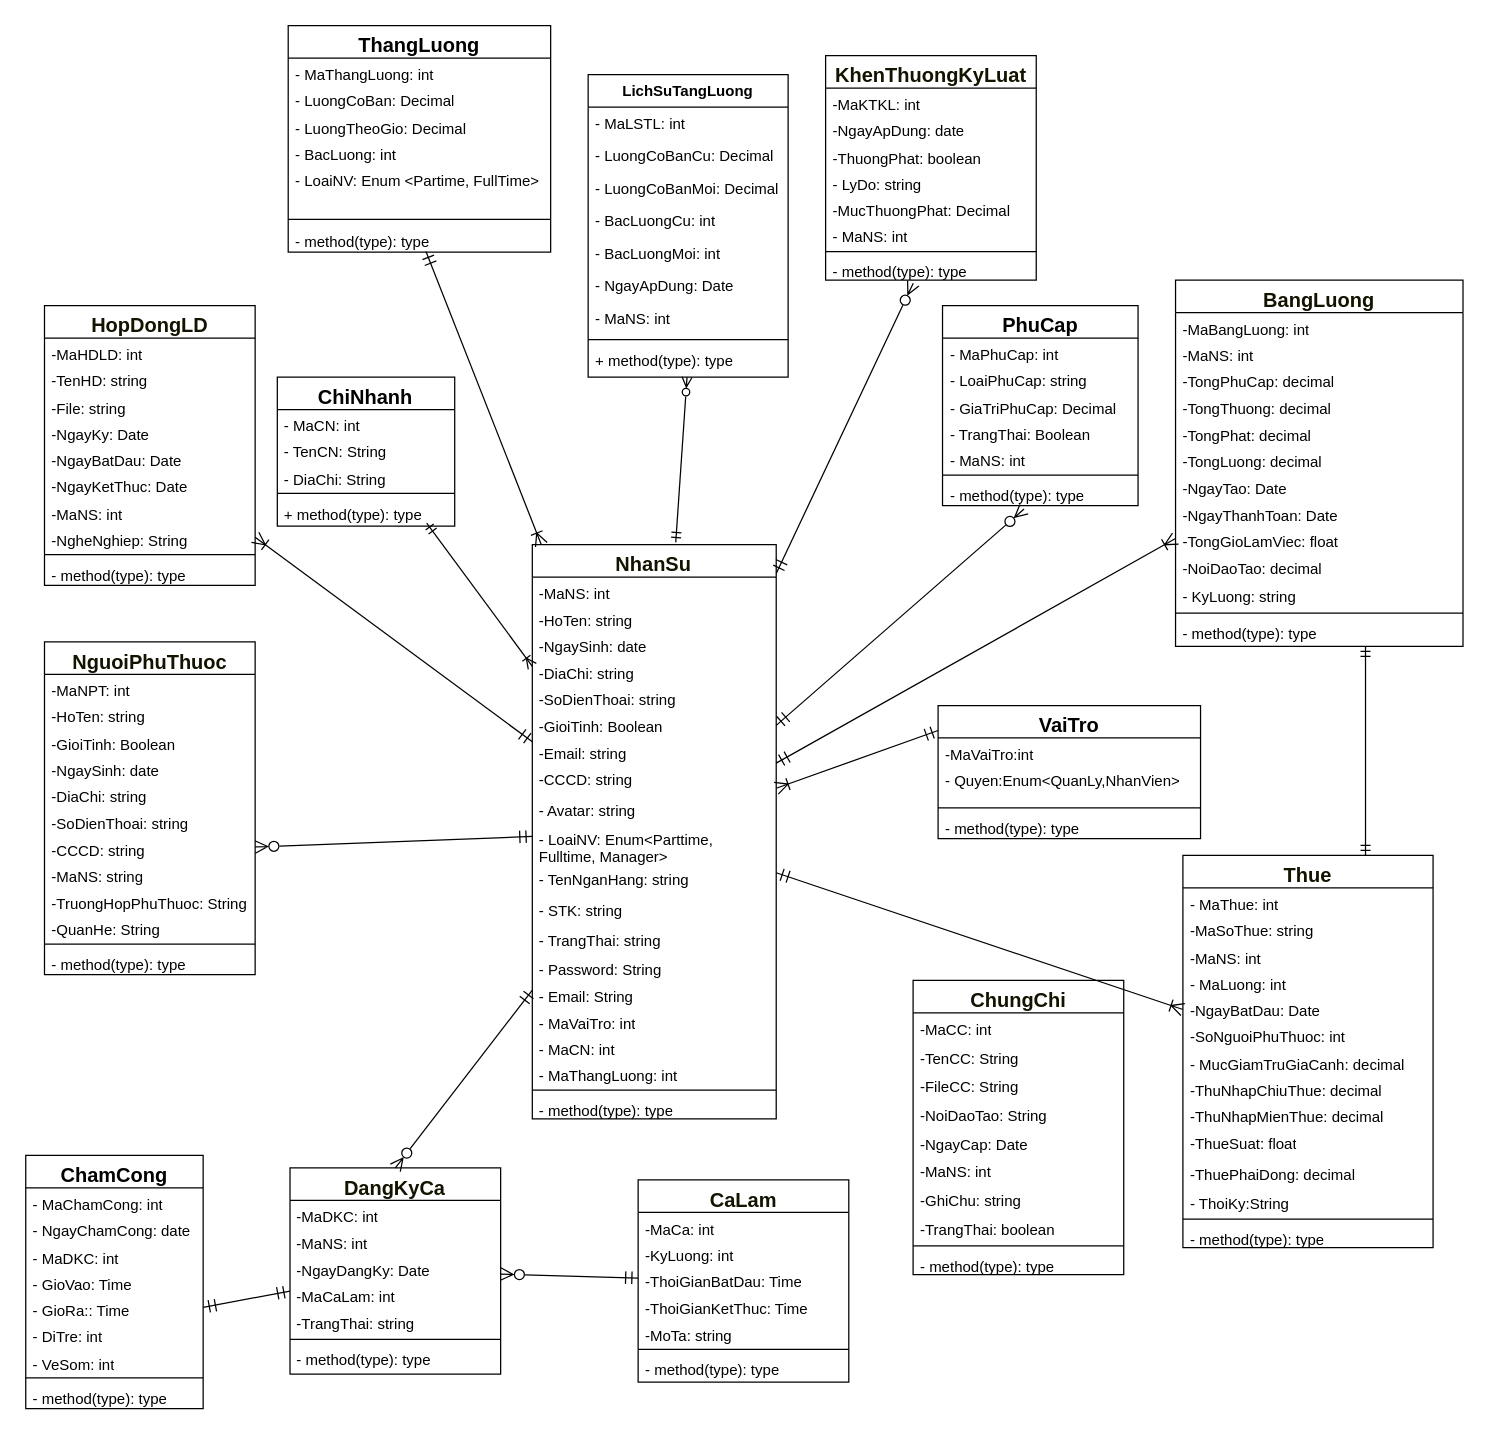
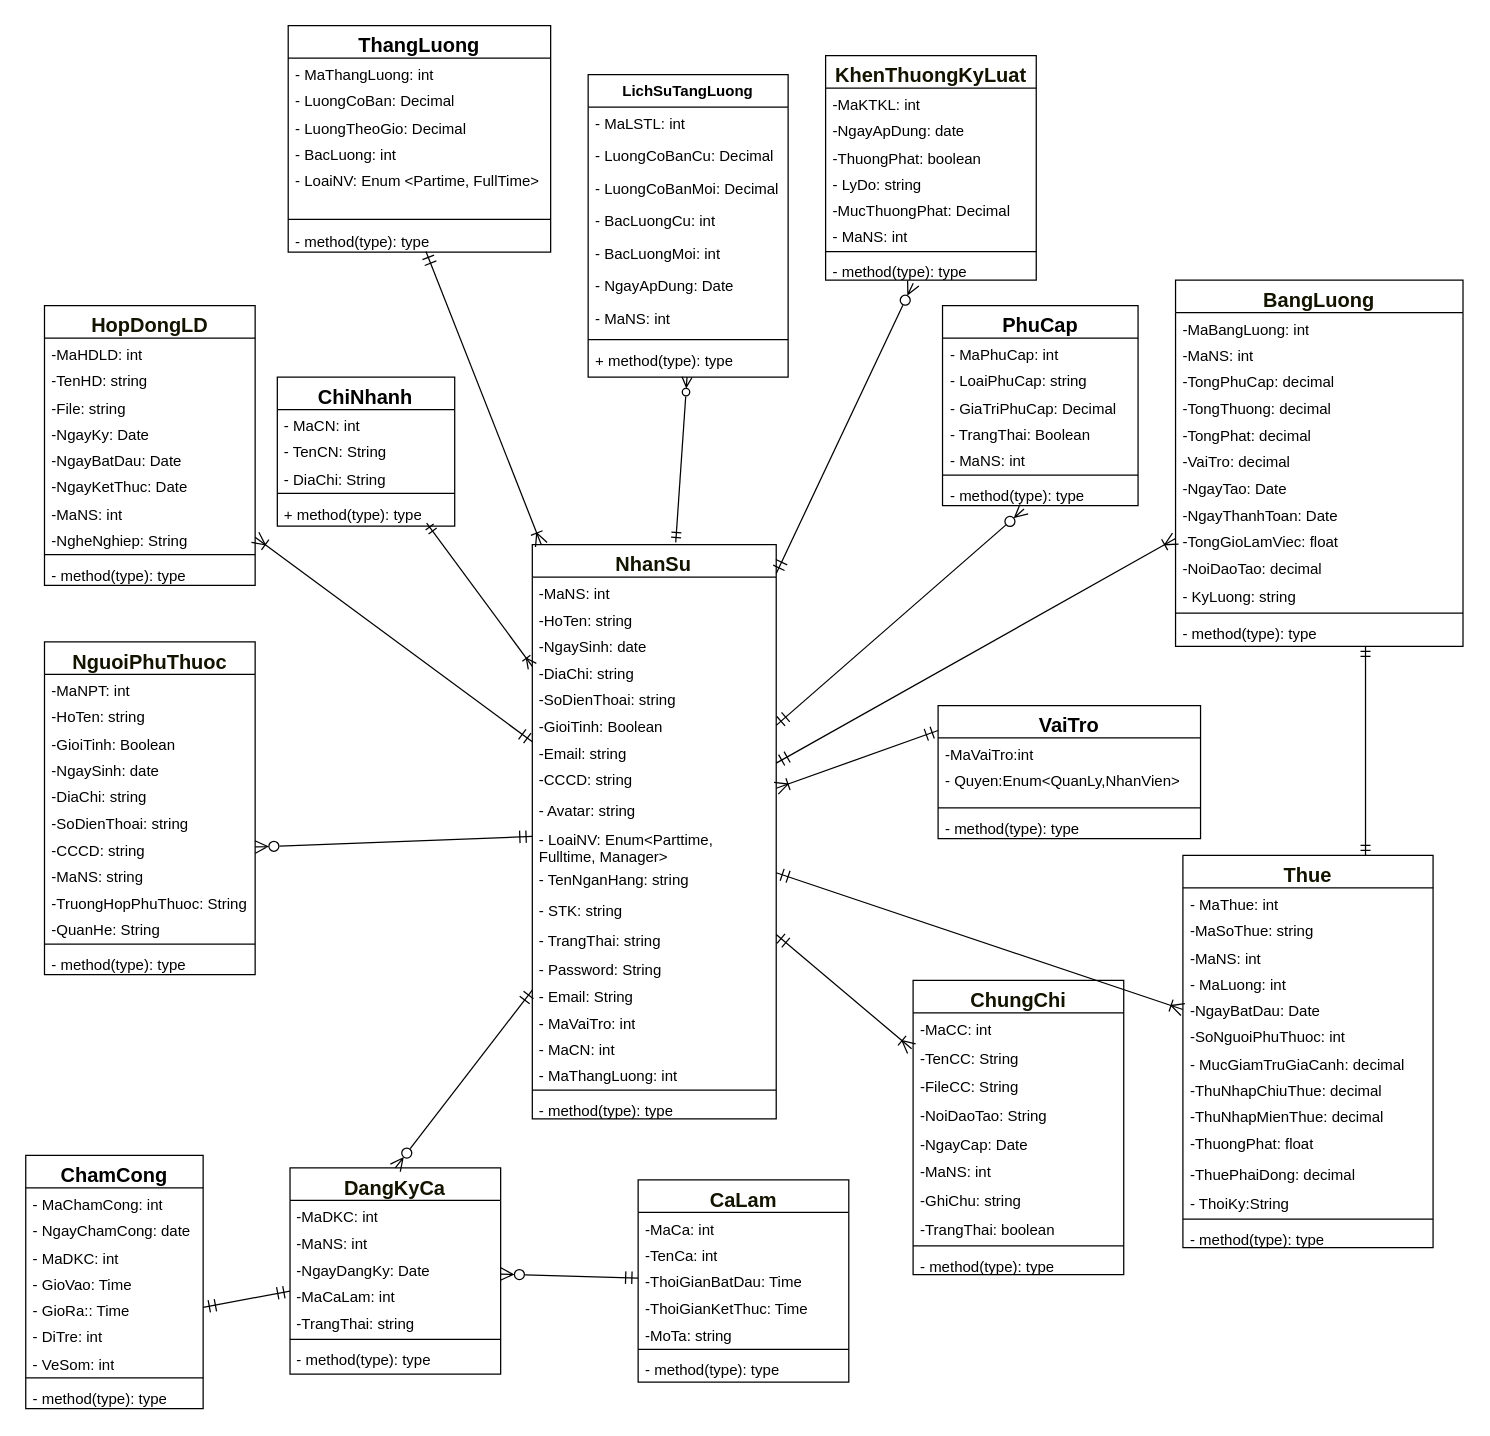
- <mxCell id="120" value="-TongLuong: decimal" style="text;strokeColor=none;fillColor=none;align=left;verticalAlign=top;spacingLeft=4;spacingRight=4;overflow=hidden;rotatable=0;points=[[0,0.5],[1,0.5]];portConstraint=eastwest;whiteSpace=wrap;html=1;" parent="114" vertex="1"><mxGeometry y="132.298" width="230" height="21.26" as="geometry" /></mxCell>
+ <mxCell id="120" value="-VaiTro: decimal" style="text;strokeColor=none;fillColor=none;align=left;verticalAlign=top;spacingLeft=4;spacingRight=4;overflow=hidden;rotatable=0;points=[[0,0.5],[1,0.5]];portConstraint=eastwest;whiteSpace=wrap;html=1;" parent="114" vertex="1"><mxGeometry y="132.298" width="230" height="21.26" as="geometry" /></mxCell>
+ <mxCell id="155" style="edgeStyle=none;curved=1;rounded=0;orthogonalLoop=1;jettySize=auto;html=1;entryX=-0.007;entryY=0.251;entryDx=0;entryDy=0;fontSize=12;startSize=8;endSize=8;endArrow=ERoneToMany;endFill=0;startArrow=ERmandOne;startFill=0;entryPerimeter=0;" parent="1" source="2" target="89" edge="1"><mxGeometry relative="1" as="geometry"><mxPoint x="930.968" y="660.199" as="targetPoint" /></mxGeometry></mxCell>
- <mxCell id="82" value="-ThueSuat: float" style="text;strokeColor=none;fillColor=none;align=left;verticalAlign=top;spacingLeft=4;spacingRight=4;overflow=hidden;rotatable=0;points=[[0,0.5],[1,0.5]];portConstraint=eastwest;whiteSpace=wrap;html=1;" parent="72" vertex="1"><mxGeometry y="217.337" width="200.16" height="24.53" as="geometry" /></mxCell>
+ <mxCell id="82" value="-ThuongPhat: float" style="text;strokeColor=none;fillColor=none;align=left;verticalAlign=top;spacingLeft=4;spacingRight=4;overflow=hidden;rotatable=0;points=[[0,0.5],[1,0.5]];portConstraint=eastwest;whiteSpace=wrap;html=1;" parent="72" vertex="1"><mxGeometry y="217.337" width="200.16" height="24.53" as="geometry" /></mxCell>
- <mxCell id="108" value="-KyLuong: int" style="text;strokeColor=none;fillColor=none;align=left;verticalAlign=top;spacingLeft=4;spacingRight=4;overflow=hidden;rotatable=0;points=[[0,0.5],[1,0.5]];portConstraint=eastwest;whiteSpace=wrap;html=1;" parent="106" vertex="1"><mxGeometry y="47.26" width="168.548" height="21.26" as="geometry" /></mxCell>
+ <mxCell id="108" value="-TenCa: int" style="text;strokeColor=none;fillColor=none;align=left;verticalAlign=top;spacingLeft=4;spacingRight=4;overflow=hidden;rotatable=0;points=[[0,0.5],[1,0.5]];portConstraint=eastwest;whiteSpace=wrap;html=1;" parent="106" vertex="1"><mxGeometry y="47.26" width="168.548" height="21.26" as="geometry" /></mxCell>
